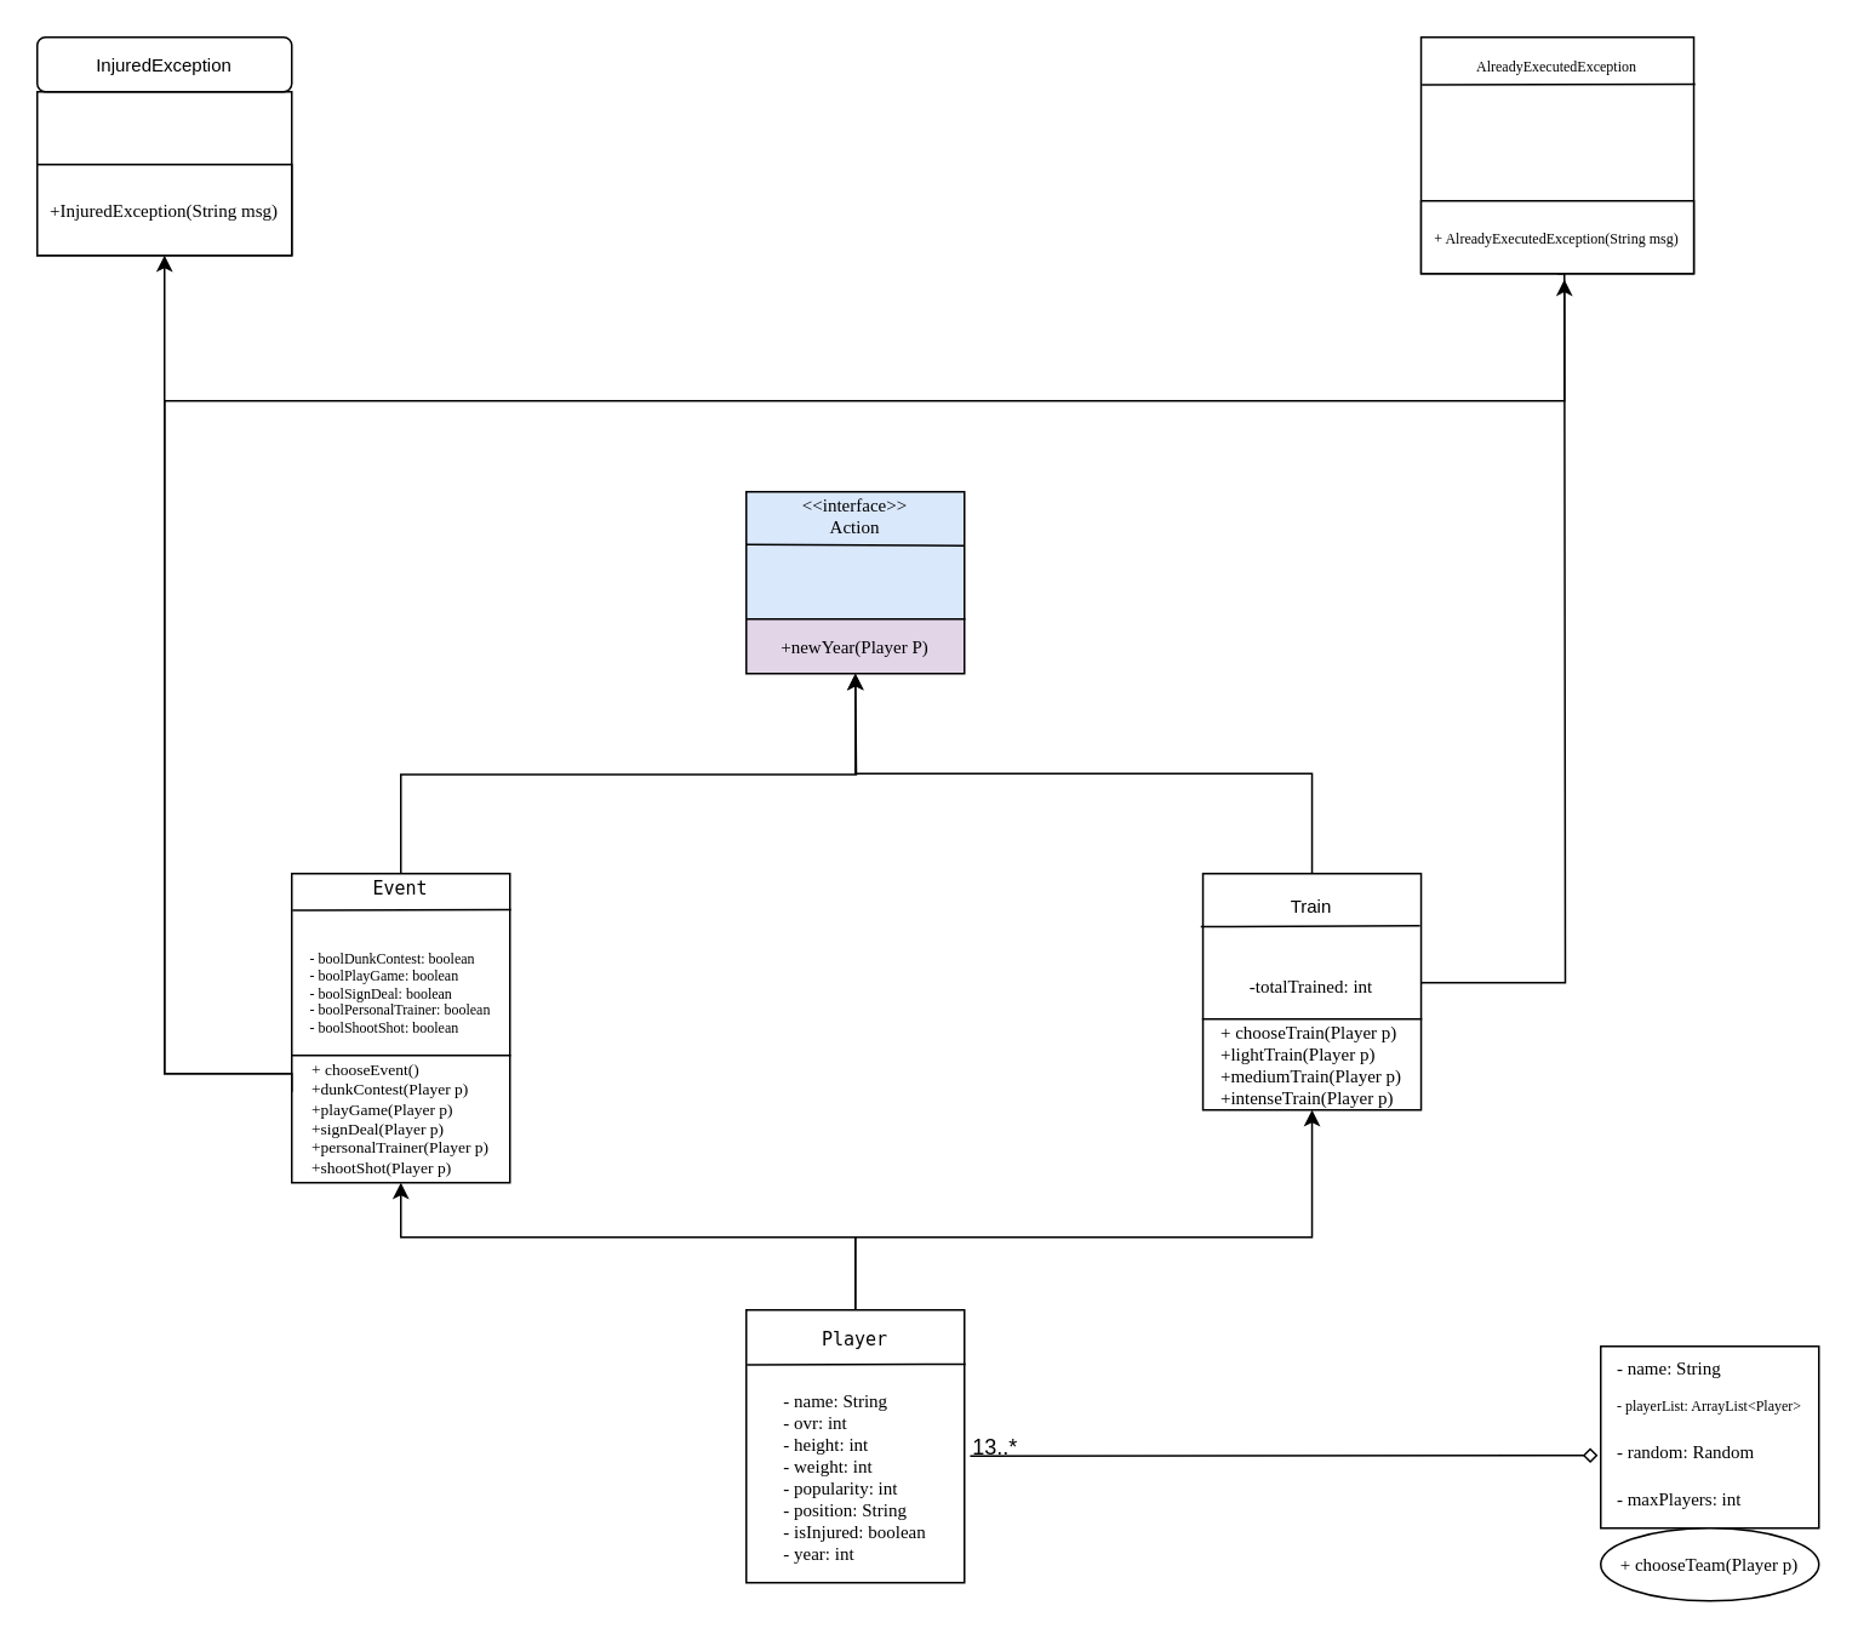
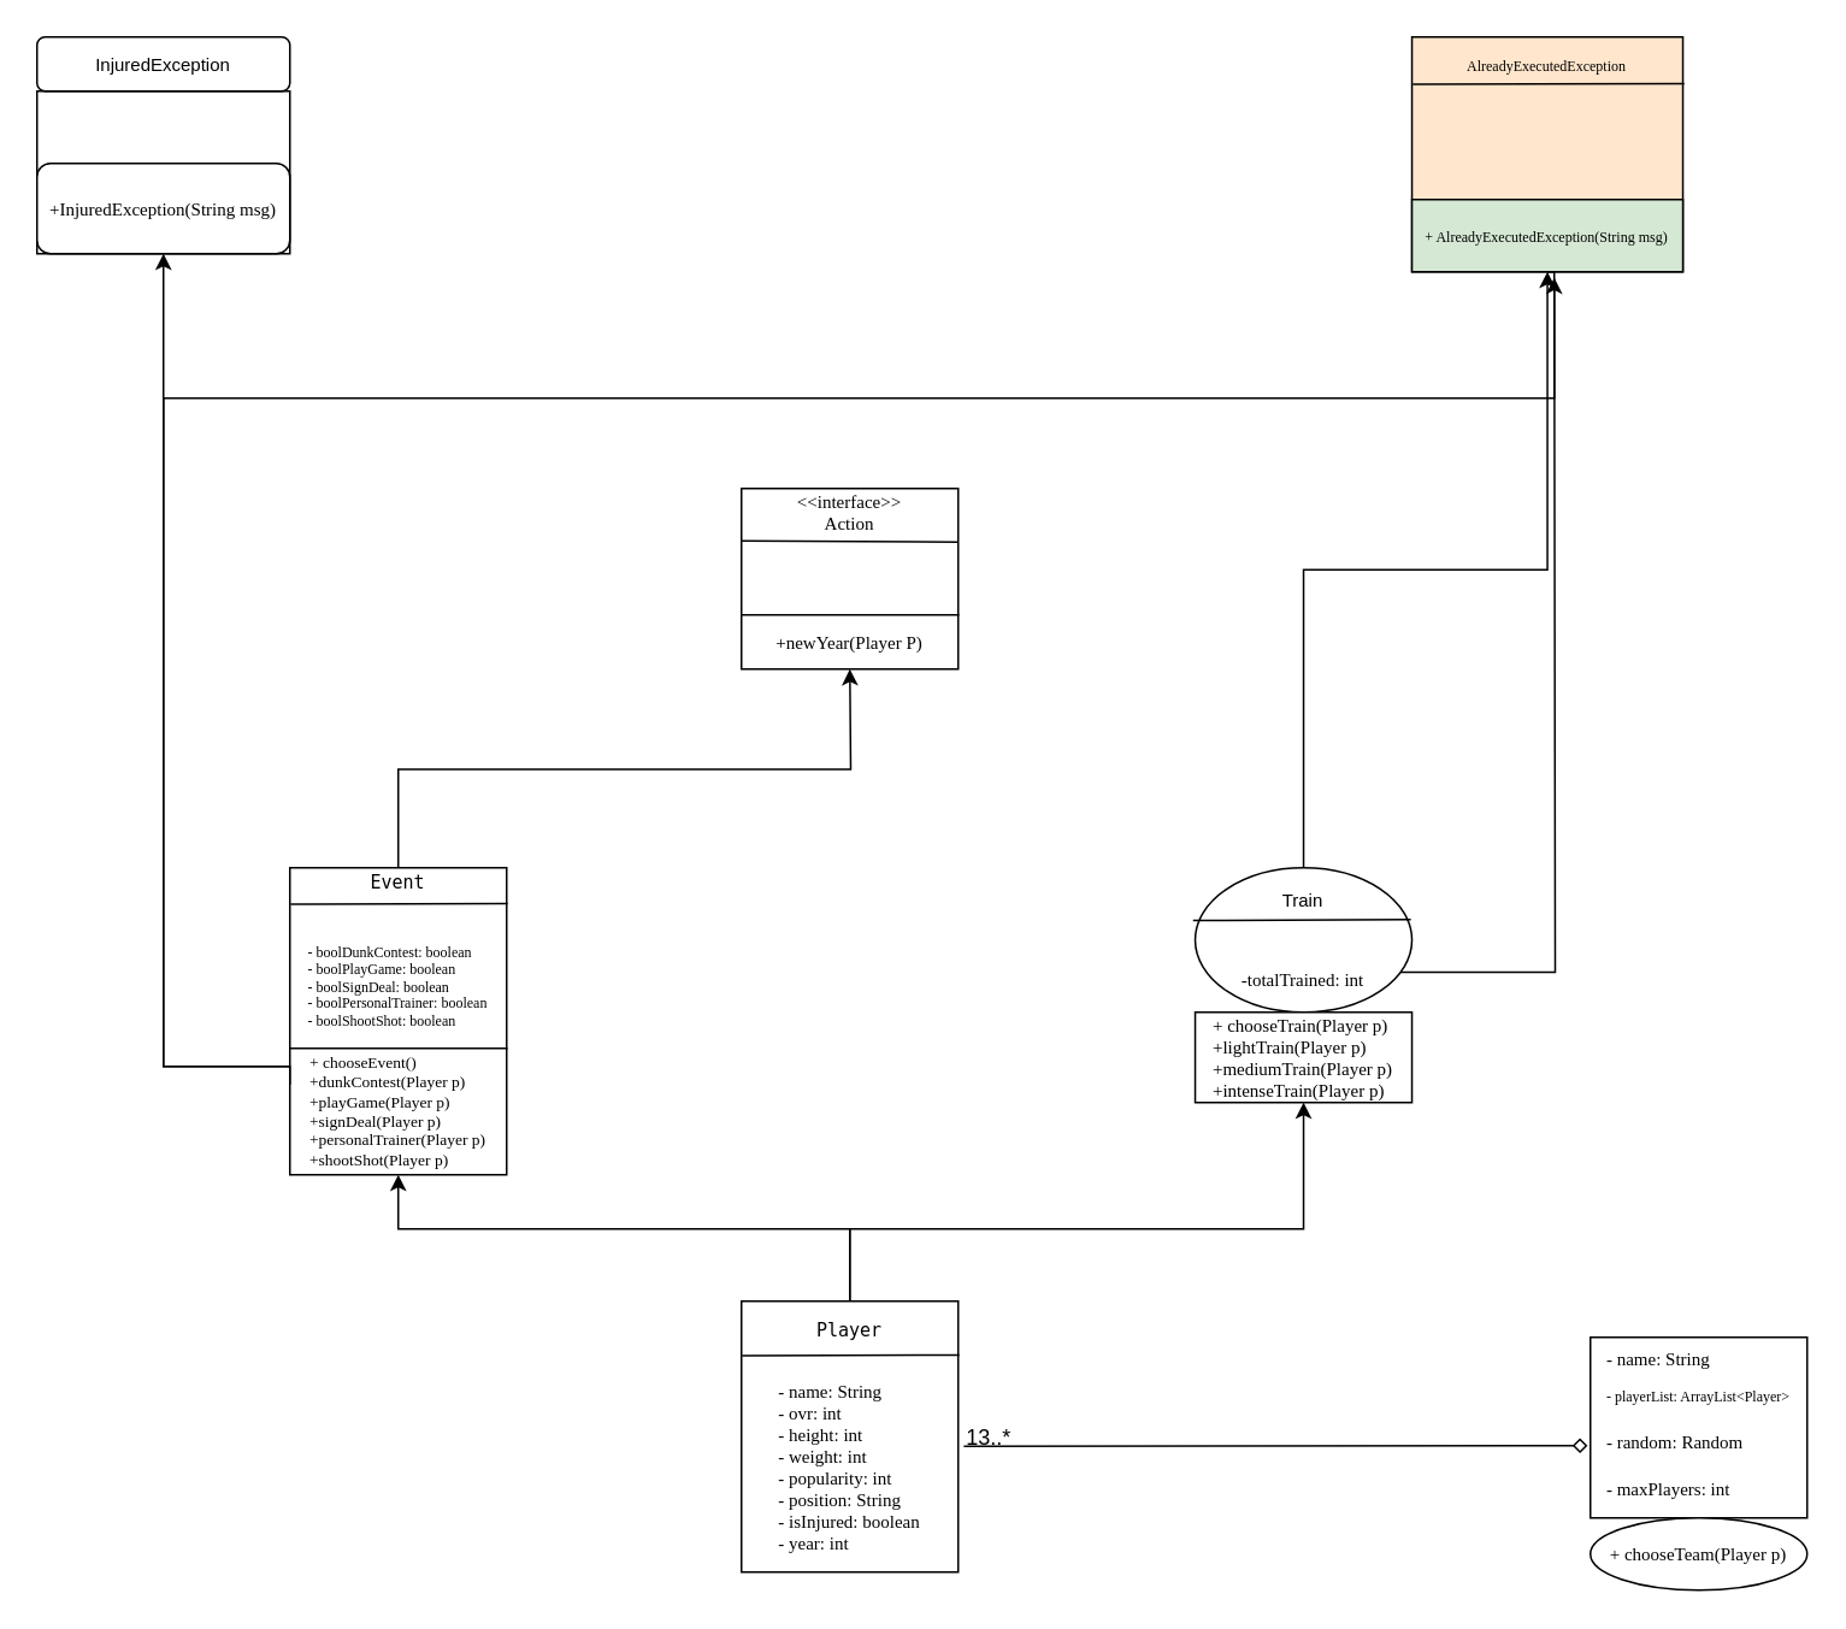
- <mxCell id="22" value="&lt;pre style=&quot;&quot;&gt;&lt;span style=&quot;font-size: 8px; font-family: Tahoma; background-color: initial; white-space: normal;&quot;&gt;AlreadyExecutedException&lt;/span&gt;&lt;/pre&gt;&lt;pre style=&quot;text-align: justify; font-size: 10px;&quot;&gt;&lt;font style=&quot;font-size: 10px;&quot;&gt;&lt;font face=&quot;Tahoma&quot; style=&quot;font-size: 10px;&quot;&gt;&lt;br&gt;&lt;/font&gt;&lt;/font&gt;&lt;/pre&gt;&lt;pre style=&quot;text-align: justify; font-size: 10px;&quot;&gt;&lt;font style=&quot;font-size: 10px;&quot;&gt;&lt;font face=&quot;Tahoma&quot; style=&quot;font-size: 10px;&quot;&gt;&lt;br&gt;&lt;/font&gt;&lt;/font&gt;&lt;/pre&gt;&lt;pre style=&quot;text-align: justify; font-size: 10px;&quot;&gt;&lt;font style=&quot;font-size: 10px;&quot;&gt;&lt;font face=&quot;Tahoma&quot; style=&quot;font-size: 10px;&quot;&gt;&lt;br&gt;&lt;/font&gt;&lt;/font&gt;&lt;/pre&gt;&lt;pre style=&quot;text-align: justify; font-size: 10px;&quot;&gt;&lt;font style=&quot;font-size: 10px;&quot;&gt;&lt;font face=&quot;Tahoma&quot; style=&quot;font-size: 10px;&quot;&gt;&lt;br&gt;&lt;/font&gt;&lt;br&gt;&lt;/font&gt;&lt;/pre&gt;" style="rounded=0;whiteSpace=wrap;html=1;align=center;" vertex="1" parent="1"><mxGeometry x="781.2" y="20" width="150" height="130" as="geometry" /></mxCell>
+ <mxCell id="22" value="&lt;pre style=&quot;&quot;&gt;&lt;span style=&quot;font-size: 8px; font-family: Tahoma; background-color: initial; white-space: normal;&quot;&gt;AlreadyExecutedException&lt;/span&gt;&lt;/pre&gt;&lt;pre style=&quot;text-align: justify; font-size: 10px;&quot;&gt;&lt;font style=&quot;font-size: 10px;&quot;&gt;&lt;font face=&quot;Tahoma&quot; style=&quot;font-size: 10px;&quot;&gt;&lt;br&gt;&lt;/font&gt;&lt;/font&gt;&lt;/pre&gt;&lt;pre style=&quot;text-align: justify; font-size: 10px;&quot;&gt;&lt;font style=&quot;font-size: 10px;&quot;&gt;&lt;font face=&quot;Tahoma&quot; style=&quot;font-size: 10px;&quot;&gt;&lt;br&gt;&lt;/font&gt;&lt;/font&gt;&lt;/pre&gt;&lt;pre style=&quot;text-align: justify; font-size: 10px;&quot;&gt;&lt;font style=&quot;font-size: 10px;&quot;&gt;&lt;font face=&quot;Tahoma&quot; style=&quot;font-size: 10px;&quot;&gt;&lt;br&gt;&lt;/font&gt;&lt;/font&gt;&lt;/pre&gt;&lt;pre style=&quot;text-align: justify; font-size: 10px;&quot;&gt;&lt;font style=&quot;font-size: 10px;&quot;&gt;&lt;font face=&quot;Tahoma&quot; style=&quot;font-size: 10px;&quot;&gt;&lt;br&gt;&lt;/font&gt;&lt;br&gt;&lt;/font&gt;&lt;/pre&gt;" style="rounded=0;whiteSpace=wrap;html=1;align=center;fillColor=#ffe6cc;" vertex="1" parent="1"><mxGeometry x="781.2" y="20" width="150" height="130" as="geometry" /></mxCell>
- <mxCell id="28" value="&lt;div style=&quot;text-align: justify;&quot;&gt;&lt;span style=&quot;font-size: 10px; font-family: Tahoma; background-color: initial;&quot;&gt;+InjuredException(String msg)&lt;/span&gt;&lt;/div&gt;" style="rounded=0;whiteSpace=wrap;html=1;" vertex="1" parent="1"><mxGeometry x="20" y="90" width="140" height="50" as="geometry" /></mxCell>
+ <mxCell id="28" value="&lt;div style=&quot;text-align: justify;&quot;&gt;&lt;span style=&quot;font-size: 10px; font-family: Tahoma; background-color: initial;&quot;&gt;+InjuredException(String msg)&lt;/span&gt;&lt;/div&gt;" style="whiteSpace=wrap;html=1;rounded=1;" vertex="1" parent="1"><mxGeometry x="20" y="90" width="140" height="50" as="geometry" /></mxCell>
- <mxCell id="24" value="&lt;pre style=&quot;text-align: justify;&quot;&gt;&lt;font style=&quot;&quot; face=&quot;Tahoma&quot;&gt;&lt;span style=&quot;font-weight: normal;&quot;&gt;&lt;font style=&quot;font-size: 8px;&quot;&gt;+ AlreadyExecutedException(String msg)&lt;/font&gt;&lt;/span&gt;&lt;span style=&quot;font-size: 10px;&quot;&gt;&lt;br&gt;&lt;/span&gt;&lt;/font&gt;&lt;/pre&gt;" style="rounded=0;whiteSpace=wrap;html=1;" vertex="1" parent="1"><mxGeometry x="781.2" y="110" width="150" height="40" as="geometry" /></mxCell>
+ <mxCell id="24" value="&lt;pre style=&quot;text-align: justify;&quot;&gt;&lt;font style=&quot;&quot; face=&quot;Tahoma&quot;&gt;&lt;span style=&quot;font-weight: normal;&quot;&gt;&lt;font style=&quot;font-size: 8px;&quot;&gt;+ AlreadyExecutedException(String msg)&lt;/font&gt;&lt;/span&gt;&lt;span style=&quot;font-size: 10px;&quot;&gt;&lt;br&gt;&lt;/span&gt;&lt;/font&gt;&lt;/pre&gt;" style="rounded=0;whiteSpace=wrap;html=1;fillColor=#d5e8d4;" vertex="1" parent="1"><mxGeometry x="781.2" y="110" width="150" height="40" as="geometry" /></mxCell>
- <mxCell id="8" value="&lt;pre style=&quot;font-size: 10px;&quot;&gt;&lt;font face=&quot;Tahoma&quot;&gt;&lt;font style=&quot;font-size: 10px;&quot;&gt;&amp;lt;&amp;lt;interface&amp;gt;&amp;gt;&lt;br&gt;&lt;/font&gt;&lt;font style=&quot;font-size: 10px;&quot;&gt;Action&lt;/font&gt;&lt;/font&gt;&lt;/pre&gt;&lt;pre style=&quot;text-align: justify; font-size: 10px;&quot;&gt;&lt;br&gt;&lt;/pre&gt;&lt;pre style=&quot;text-align: justify; font-size: 10px;&quot;&gt;&lt;font style=&quot;font-size: 10px;&quot;&gt;&lt;br&gt;&lt;/font&gt;&lt;/pre&gt;" style="rounded=0;whiteSpace=wrap;html=1;align=center;fillColor=#dae8fc;" vertex="1" parent="1"><mxGeometry x="410" y="270" width="120" height="70" as="geometry" /></mxCell>
+ <mxCell id="8" value="&lt;pre style=&quot;font-size: 10px;&quot;&gt;&lt;font face=&quot;Tahoma&quot;&gt;&lt;font style=&quot;font-size: 10px;&quot;&gt;&amp;lt;&amp;lt;interface&amp;gt;&amp;gt;&lt;br&gt;&lt;/font&gt;&lt;font style=&quot;font-size: 10px;&quot;&gt;Action&lt;/font&gt;&lt;/font&gt;&lt;/pre&gt;&lt;pre style=&quot;text-align: justify; font-size: 10px;&quot;&gt;&lt;br&gt;&lt;/pre&gt;&lt;pre style=&quot;text-align: justify; font-size: 10px;&quot;&gt;&lt;font style=&quot;font-size: 10px;&quot;&gt;&lt;br&gt;&lt;/font&gt;&lt;/pre&gt;" style="rounded=0;whiteSpace=wrap;html=1;align=center;" vertex="1" parent="1"><mxGeometry x="410" y="270" width="120" height="70" as="geometry" /></mxCell>
- <mxCell id="10" value="&lt;pre style=&quot;text-align: justify; font-size: 10px;&quot;&gt;&lt;font face=&quot;Tahoma&quot;&gt;+newYear(Player P)&lt;/font&gt;&lt;/pre&gt;" style="rounded=0;whiteSpace=wrap;html=1;fillColor=#e1d5e7;" vertex="1" parent="1"><mxGeometry x="410" y="340" width="120" height="30" as="geometry" /></mxCell>
+ <mxCell id="10" value="&lt;pre style=&quot;text-align: justify; font-size: 10px;&quot;&gt;&lt;font face=&quot;Tahoma&quot;&gt;+newYear(Player P)&lt;/font&gt;&lt;/pre&gt;" style="rounded=0;whiteSpace=wrap;html=1;" vertex="1" parent="1"><mxGeometry x="410" y="340" width="120" height="30" as="geometry" /></mxCell>
- <mxCell id="16" style="edgeStyle=orthogonalEdgeStyle;rounded=0;orthogonalLoop=1;jettySize=auto;html=1;entryX=0.5;entryY=1;entryDx=0;entryDy=0;exitX=0.5;exitY=0;exitDx=0;exitDy=0;" edge="1" parent="1" source="18" target="10"><mxGeometry relative="1" as="geometry" /></mxCell>
+ <mxCell id="16" style="edgeStyle=orthogonalEdgeStyle;rounded=0;orthogonalLoop=1;jettySize=auto;html=1;exitX=0.5;exitY=0;exitDx=0;exitDy=0;" edge="1" parent="1" source="18" target="24"><mxGeometry relative="1" as="geometry" /></mxCell>
- <mxCell id="18" value="&lt;pre style=&quot;font-size: 10px;&quot;&gt;&lt;span style=&quot;background-color: initial; font-family: Helvetica; white-space: normal;&quot;&gt;Train&lt;/span&gt;&lt;br&gt;&lt;/pre&gt;&lt;pre style=&quot;font-size: 10px;&quot;&gt;&lt;br&gt;&lt;/pre&gt;&lt;pre style=&quot;text-align: justify; font-size: 10px;&quot;&gt;&lt;font style=&quot;font-size: 10px;&quot;&gt;&lt;font face=&quot;Tahoma&quot; style=&quot;font-size: 10px;&quot;&gt;-totalTrained: int&lt;/font&gt;&lt;/font&gt;&lt;/pre&gt;" style="rounded=0;whiteSpace=wrap;html=1;align=center;" vertex="1" parent="1"><mxGeometry x="661.2" y="480" width="120" height="80" as="geometry" /></mxCell>
+ <mxCell id="18" value="&lt;pre style=&quot;font-size: 10px;&quot;&gt;&lt;span style=&quot;background-color: initial; font-family: Helvetica; white-space: normal;&quot;&gt;Train&lt;/span&gt;&lt;br&gt;&lt;/pre&gt;&lt;pre style=&quot;font-size: 10px;&quot;&gt;&lt;br&gt;&lt;/pre&gt;&lt;pre style=&quot;text-align: justify; font-size: 10px;&quot;&gt;&lt;font style=&quot;font-size: 10px;&quot;&gt;&lt;font face=&quot;Tahoma&quot; style=&quot;font-size: 10px;&quot;&gt;-totalTrained: int&lt;/font&gt;&lt;/font&gt;&lt;/pre&gt;" style="ellipse;whiteSpace=wrap;html=1;align=center;" vertex="1" parent="1"><mxGeometry x="661.2" y="480" width="120" height="80" as="geometry" /></mxCell>
